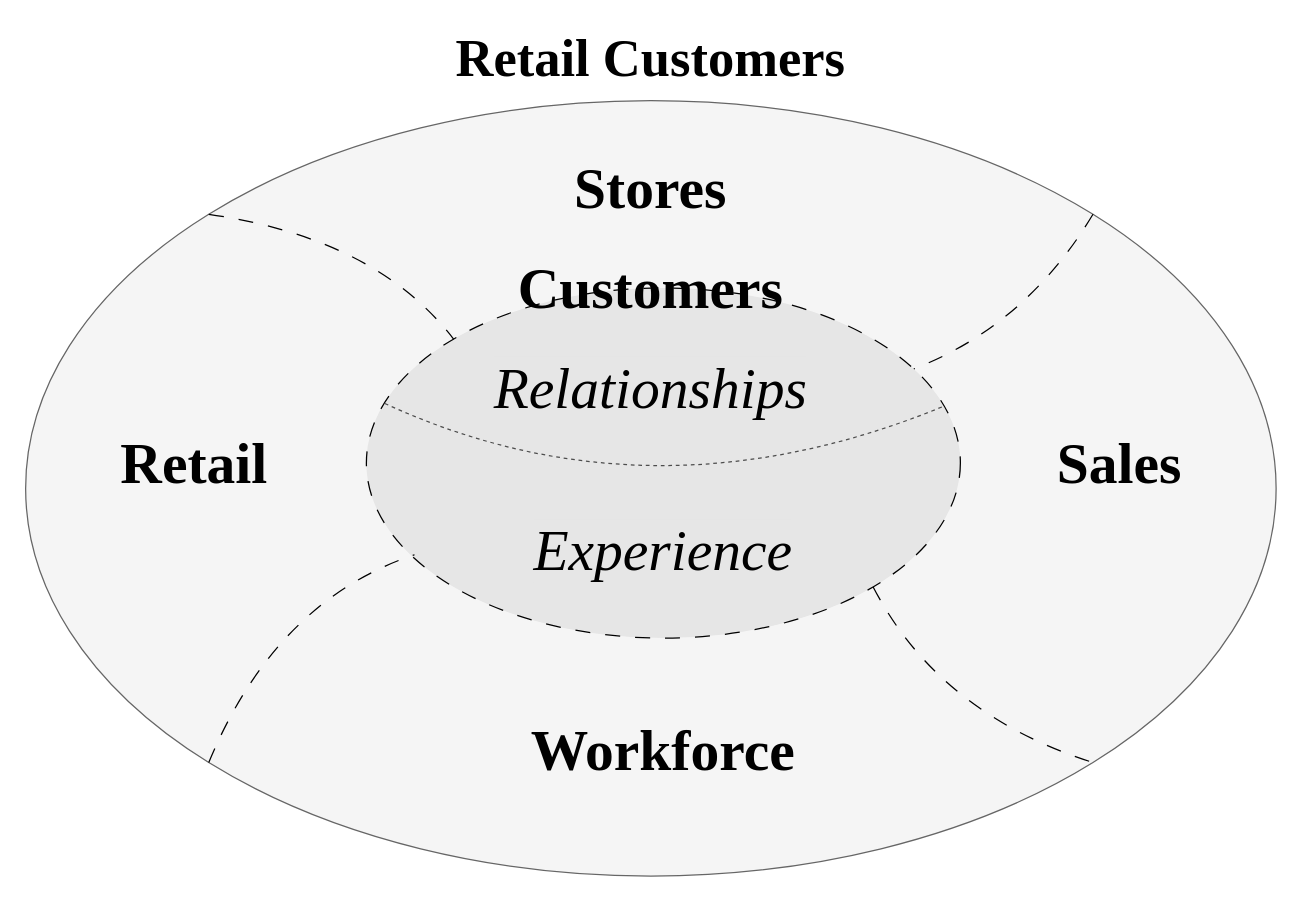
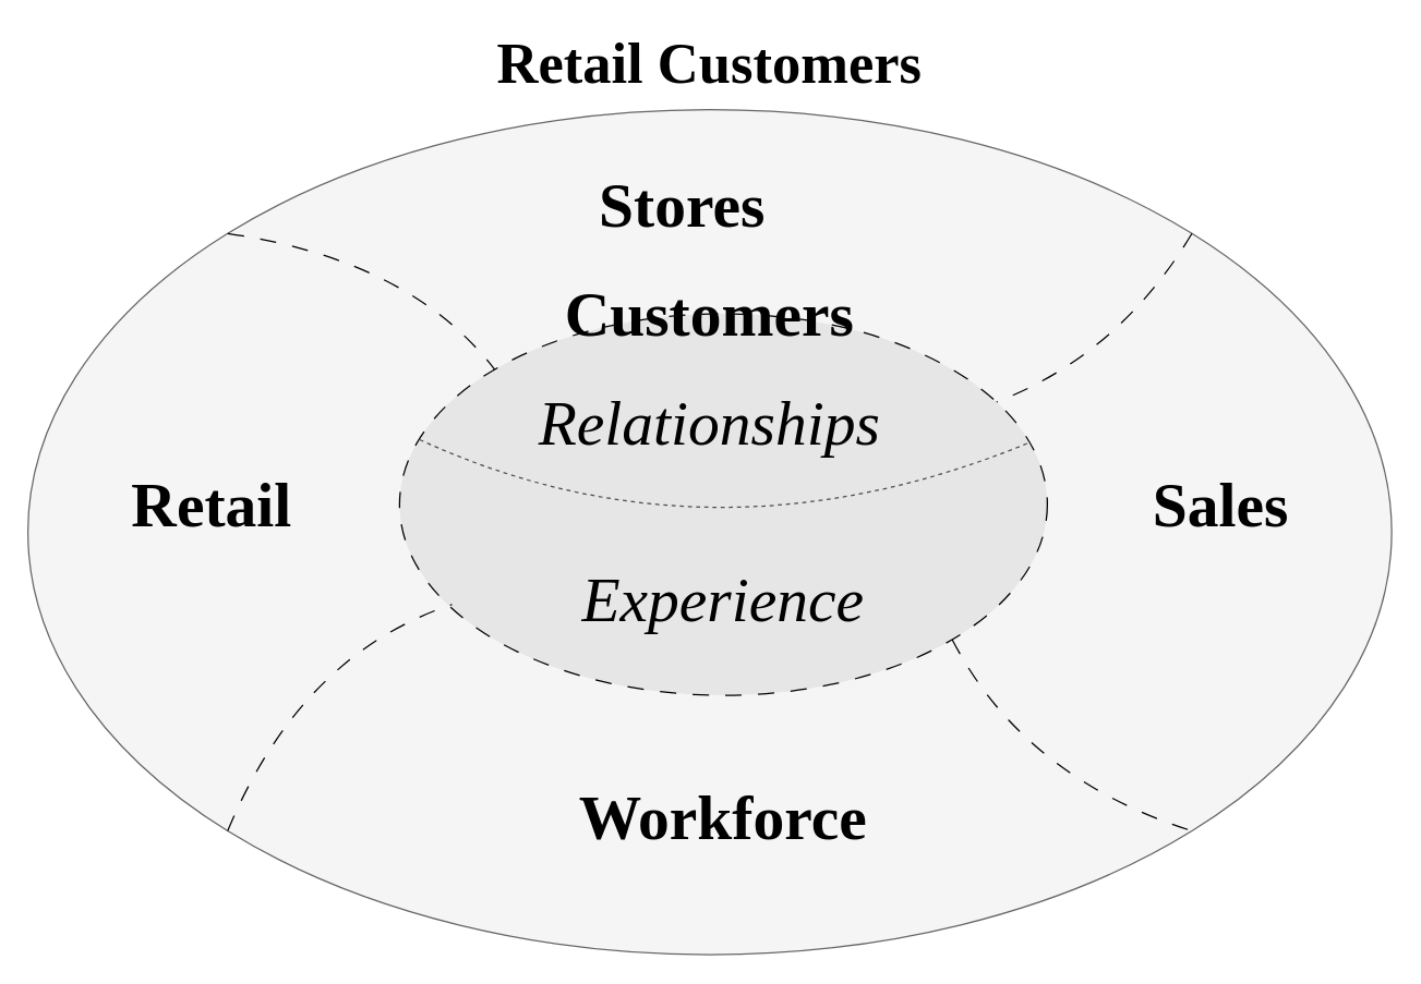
- <mxCell id="4" value="&lt;span style=&quot;font-size: 46px;&quot;&gt;&lt;font style=&quot;font-size: 46px;&quot;&gt;Stores&lt;/font&gt;&lt;/span&gt;" style="text;html=1;strokeColor=none;fillColor=none;align=center;verticalAlign=middle;whiteSpace=wrap;rounded=0;fontSize=46;fontFamily=Architects Daughter;fontStyle=1" vertex="1" parent="1"><mxGeometry x="445" y="130" width="150" height="39.38" as="geometry" /></mxCell>
+ <mxCell id="4" value="&lt;span style=&quot;font-size: 46px;&quot;&gt;&lt;font style=&quot;font-size: 46px;&quot;&gt;Stores&lt;/font&gt;&lt;/span&gt;" style="text;html=1;strokeColor=none;fillColor=none;align=center;verticalAlign=middle;whiteSpace=wrap;rounded=0;fontSize=46;fontFamily=Architects Daughter;fontStyle=1" vertex="1" parent="1"><mxGeometry x="425" y="130" width="150" height="39.38" as="geometry" /></mxCell>
